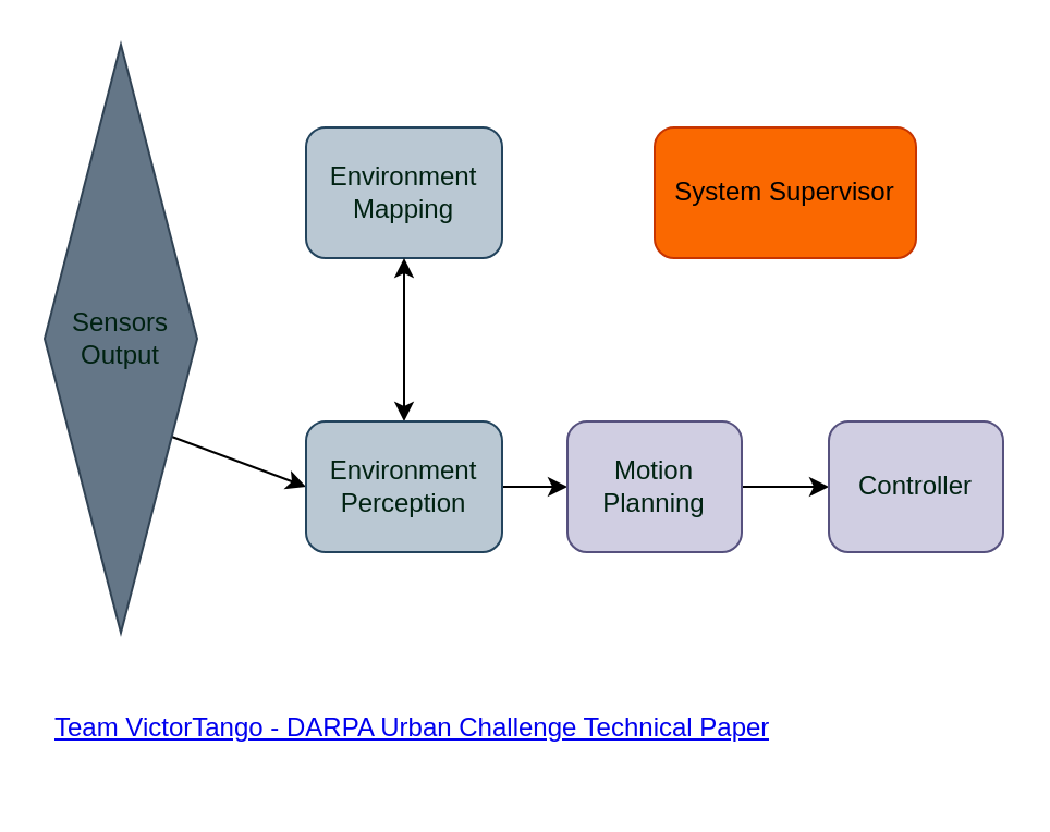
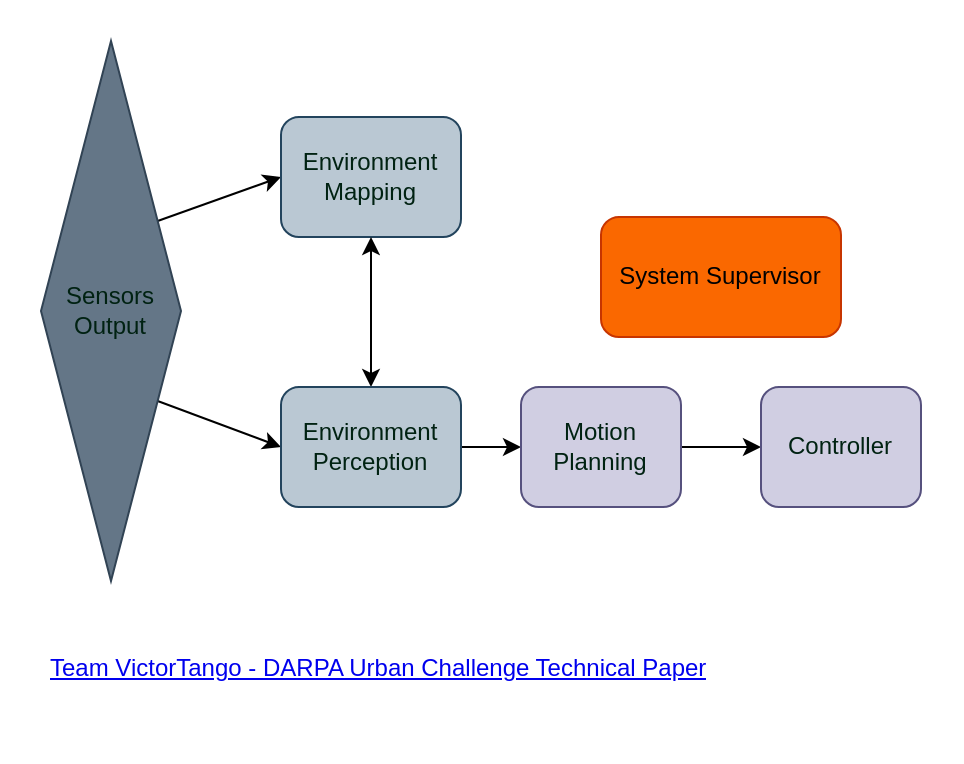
- <mxCell id="12" value="System Supervisor" style="rounded=1;whiteSpace=wrap;html=1;fillColor=#fa6800;strokeColor=#C73500;fontColor=#000000;" vertex="1" parent="1"><mxGeometry x="300" y="58" width="120" height="60" as="geometry" /></mxCell>
+ <mxCell id="12" value="System Supervisor" style="rounded=1;whiteSpace=wrap;html=1;fillColor=#fa6800;strokeColor=#C73500;fontColor=#000000;" vertex="1" parent="1"><mxGeometry x="300" y="108" width="120" height="60" as="geometry" /></mxCell>
+ <mxCell id="2" style="edgeStyle=none;html=1;exitX=1;exitY=0.25;exitDx=0;exitDy=0;entryX=0;entryY=0.5;entryDx=0;entryDy=0;" edge="1" parent="1" source="4" target="5"><mxGeometry relative="1" as="geometry" /></mxCell>
